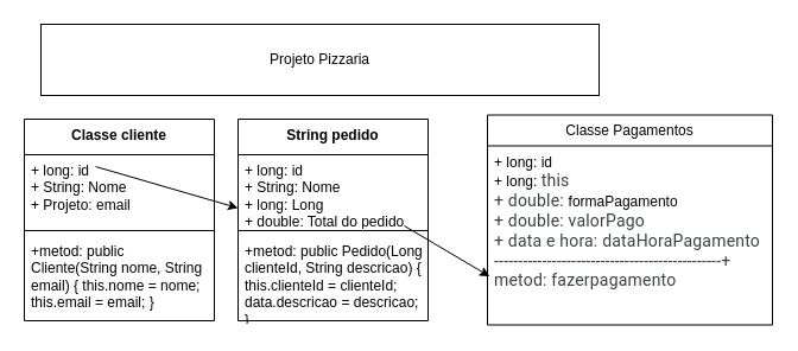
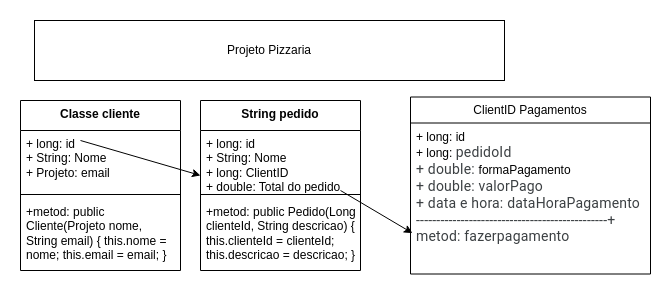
- <mxCell id="12" value="Classe Pagamentos" style="swimlane;fontStyle=0;childLayout=stackLayout;horizontal=1;startSize=26;fillColor=none;horizontalStack=0;resizeParent=1;resizeParentMax=0;resizeLast=0;collapsible=1;marginBottom=0;whiteSpace=wrap;html=1;" vertex="1" parent="1"><mxGeometry x="410" y="96.5" width="240" height="177" as="geometry" /></mxCell>
+ <mxCell id="12" value="ClientID Pagamentos" style="swimlane;fontStyle=0;childLayout=stackLayout;horizontal=1;startSize=26;fillColor=none;horizontalStack=0;resizeParent=1;resizeParentMax=0;resizeLast=0;collapsible=1;marginBottom=0;whiteSpace=wrap;html=1;" vertex="1" parent="1"><mxGeometry x="410" y="96.5" width="240" height="177" as="geometry" /></mxCell>
- <mxCell id="9" value="+ long: id&lt;div&gt;+ String: Nome&lt;/div&gt;&lt;div&gt;+ long: Long&lt;/div&gt;&lt;div&gt;+ double: Total do pedido&lt;/div&gt;" style="text;strokeColor=none;fillColor=none;align=left;verticalAlign=top;spacingLeft=4;spacingRight=4;overflow=hidden;rotatable=0;points=[[0,0.5],[1,0.5]];portConstraint=eastwest;whiteSpace=wrap;html=1;" parent="8" vertex="1"><mxGeometry y="30" width="160" height="60" as="geometry" /></mxCell>
+ <mxCell id="9" value="+ long: id&lt;div&gt;+ String: Nome&lt;/div&gt;&lt;div&gt;+ long: ClientID&lt;/div&gt;&lt;div&gt;+ double: Total do pedido&lt;/div&gt;" style="text;strokeColor=none;fillColor=none;align=left;verticalAlign=top;spacingLeft=4;spacingRight=4;overflow=hidden;rotatable=0;points=[[0,0.5],[1,0.5]];portConstraint=eastwest;whiteSpace=wrap;html=1;" parent="8" vertex="1"><mxGeometry y="30" width="160" height="60" as="geometry" /></mxCell>
- <mxCell id="13" value="&lt;div&gt;+ long: id&lt;/div&gt;&lt;div&gt;+ long:&amp;nbsp;&lt;span style=&quot;color: rgb(60, 64, 67); font-family: Roboto, Arial, sans-serif; font-size: 14px; letter-spacing: 0.2px; background-color: transparent;&quot;&gt;this&lt;/span&gt;&lt;span style=&quot;color: rgb(60, 64, 67); font-family: Roboto, Arial, sans-serif; font-size: 14px; letter-spacing: 0.2px; background-color: transparent;&quot;&gt;&amp;nbsp;&lt;/span&gt;&lt;/div&gt;&lt;div&gt;&lt;font face=&quot;Roboto, Arial, sans-serif&quot; color=&quot;#3c4043&quot;&gt;&lt;span style=&quot;font-size: 14px; letter-spacing: 0.2px;&quot;&gt;+ double:&amp;nbsp;&lt;/span&gt;&lt;/font&gt;&lt;span style=&quot;background-color: transparent; color: light-dark(rgb(0, 0, 0), rgb(255, 255, 255));&quot;&gt;formaPagamento&lt;/span&gt;&lt;/div&gt;&lt;div&gt;&lt;span style=&quot;color: rgb(60, 64, 67); font-family: Roboto, Arial, sans-serif; font-size: 14px; letter-spacing: 0.2px;&quot;&gt;+ double: valorPago&lt;/span&gt;&lt;span style=&quot;background-color: transparent; color: light-dark(rgb(0, 0, 0), rgb(255, 255, 255));&quot;&gt;&lt;/span&gt;&lt;/div&gt;&lt;div&gt;&lt;span style=&quot;color: rgb(60, 64, 67); font-family: Roboto, Arial, sans-serif; font-size: 14px; letter-spacing: 0.2px;&quot;&gt;+ data e hora: dataHoraPagamento&lt;/span&gt;&lt;/div&gt;&lt;div&gt;&lt;span style=&quot;color: rgb(60, 64, 67); font-family: Roboto, Arial, sans-serif; font-size: 14px; letter-spacing: 0.2px;&quot;&gt;-----------------------------------------------+ metod: fazerpagamento&lt;/span&gt;&lt;/div&gt;" style="text;strokeColor=none;fillColor=none;align=left;verticalAlign=top;spacingLeft=4;spacingRight=4;overflow=hidden;rotatable=0;points=[[0,0.5],[1,0.5]];portConstraint=eastwest;whiteSpace=wrap;html=1;" vertex="1" parent="12"><mxGeometry y="26" width="240" height="151" as="geometry" /></mxCell>
+ <mxCell id="13" value="&lt;div&gt;+ long: id&lt;/div&gt;&lt;div&gt;+ long:&amp;nbsp;&lt;span style=&quot;color: rgb(60, 64, 67); font-family: Roboto, Arial, sans-serif; font-size: 14px; letter-spacing: 0.2px; background-color: transparent;&quot;&gt;pedidoId&lt;/span&gt;&lt;span style=&quot;color: rgb(60, 64, 67); font-family: Roboto, Arial, sans-serif; font-size: 14px; letter-spacing: 0.2px; background-color: transparent;&quot;&gt;&amp;nbsp;&lt;/span&gt;&lt;/div&gt;&lt;div&gt;&lt;font face=&quot;Roboto, Arial, sans-serif&quot; color=&quot;#3c4043&quot;&gt;&lt;span style=&quot;font-size: 14px; letter-spacing: 0.2px;&quot;&gt;+ double:&amp;nbsp;&lt;/span&gt;&lt;/font&gt;&lt;span style=&quot;background-color: transparent; color: light-dark(rgb(0, 0, 0), rgb(255, 255, 255));&quot;&gt;formaPagamento&lt;/span&gt;&lt;/div&gt;&lt;div&gt;&lt;span style=&quot;color: rgb(60, 64, 67); font-family: Roboto, Arial, sans-serif; font-size: 14px; letter-spacing: 0.2px;&quot;&gt;+ double: valorPago&lt;/span&gt;&lt;span style=&quot;background-color: transparent; color: light-dark(rgb(0, 0, 0), rgb(255, 255, 255));&quot;&gt;&lt;/span&gt;&lt;/div&gt;&lt;div&gt;&lt;span style=&quot;color: rgb(60, 64, 67); font-family: Roboto, Arial, sans-serif; font-size: 14px; letter-spacing: 0.2px;&quot;&gt;+ data e hora: dataHoraPagamento&lt;/span&gt;&lt;/div&gt;&lt;div&gt;&lt;span style=&quot;color: rgb(60, 64, 67); font-family: Roboto, Arial, sans-serif; font-size: 14px; letter-spacing: 0.2px;&quot;&gt;-----------------------------------------------+ metod: fazerpagamento&lt;/span&gt;&lt;/div&gt;" style="text;strokeColor=none;fillColor=none;align=left;verticalAlign=top;spacingLeft=4;spacingRight=4;overflow=hidden;rotatable=0;points=[[0,0.5],[1,0.5]];portConstraint=eastwest;whiteSpace=wrap;html=1;" vertex="1" parent="12"><mxGeometry y="26" width="240" height="151" as="geometry" /></mxCell>
- <mxCell id="7" value="&lt;span style=&quot;background-color: transparent; color: light-dark(rgb(0, 0, 0), rgb(255, 255, 255));&quot;&gt;+metod: public Cliente(String nome, String email) { this.nome = nome; this.email = email; }&lt;/span&gt;" style="text;strokeColor=none;fillColor=none;align=left;verticalAlign=top;spacingLeft=4;spacingRight=4;overflow=hidden;rotatable=0;points=[[0,0.5],[1,0.5]];portConstraint=eastwest;whiteSpace=wrap;html=1;" parent="3" vertex="1"><mxGeometry y="98" width="160" height="72" as="geometry" /></mxCell>
+ <mxCell id="7" value="&lt;span style=&quot;background-color: transparent; color: light-dark(rgb(0, 0, 0), rgb(255, 255, 255));&quot;&gt;+metod: public Cliente(Projeto nome, String email) { this.nome = nome; this.email = email; }&lt;/span&gt;" style="text;strokeColor=none;fillColor=none;align=left;verticalAlign=top;spacingLeft=4;spacingRight=4;overflow=hidden;rotatable=0;points=[[0,0.5],[1,0.5]];portConstraint=eastwest;whiteSpace=wrap;html=1;" parent="3" vertex="1"><mxGeometry y="98" width="160" height="72" as="geometry" /></mxCell>
- <mxCell id="11" value="&lt;span style=&quot;background-color: transparent; color: light-dark(rgb(0, 0, 0), rgb(255, 255, 255));&quot;&gt;+metod:&amp;nbsp;&lt;/span&gt;public Pedido(Long clienteId, String descricao) { this.clienteId = clienteId; data.descricao = descricao; }" style="text;strokeColor=none;fillColor=none;align=left;verticalAlign=top;spacingLeft=4;spacingRight=4;overflow=hidden;rotatable=0;points=[[0,0.5],[1,0.5]];portConstraint=eastwest;whiteSpace=wrap;html=1;" parent="8" vertex="1"><mxGeometry y="98" width="160" height="72" as="geometry" /></mxCell>
+ <mxCell id="11" value="&lt;span style=&quot;background-color: transparent; color: light-dark(rgb(0, 0, 0), rgb(255, 255, 255));&quot;&gt;+metod:&amp;nbsp;&lt;/span&gt;public Pedido(Long clienteId, String descricao) { this.clienteId = clienteId; this.descricao = descricao; }" style="text;strokeColor=none;fillColor=none;align=left;verticalAlign=top;spacingLeft=4;spacingRight=4;overflow=hidden;rotatable=0;points=[[0,0.5],[1,0.5]];portConstraint=eastwest;whiteSpace=wrap;html=1;" parent="8" vertex="1"><mxGeometry y="98" width="160" height="72" as="geometry" /></mxCell>
